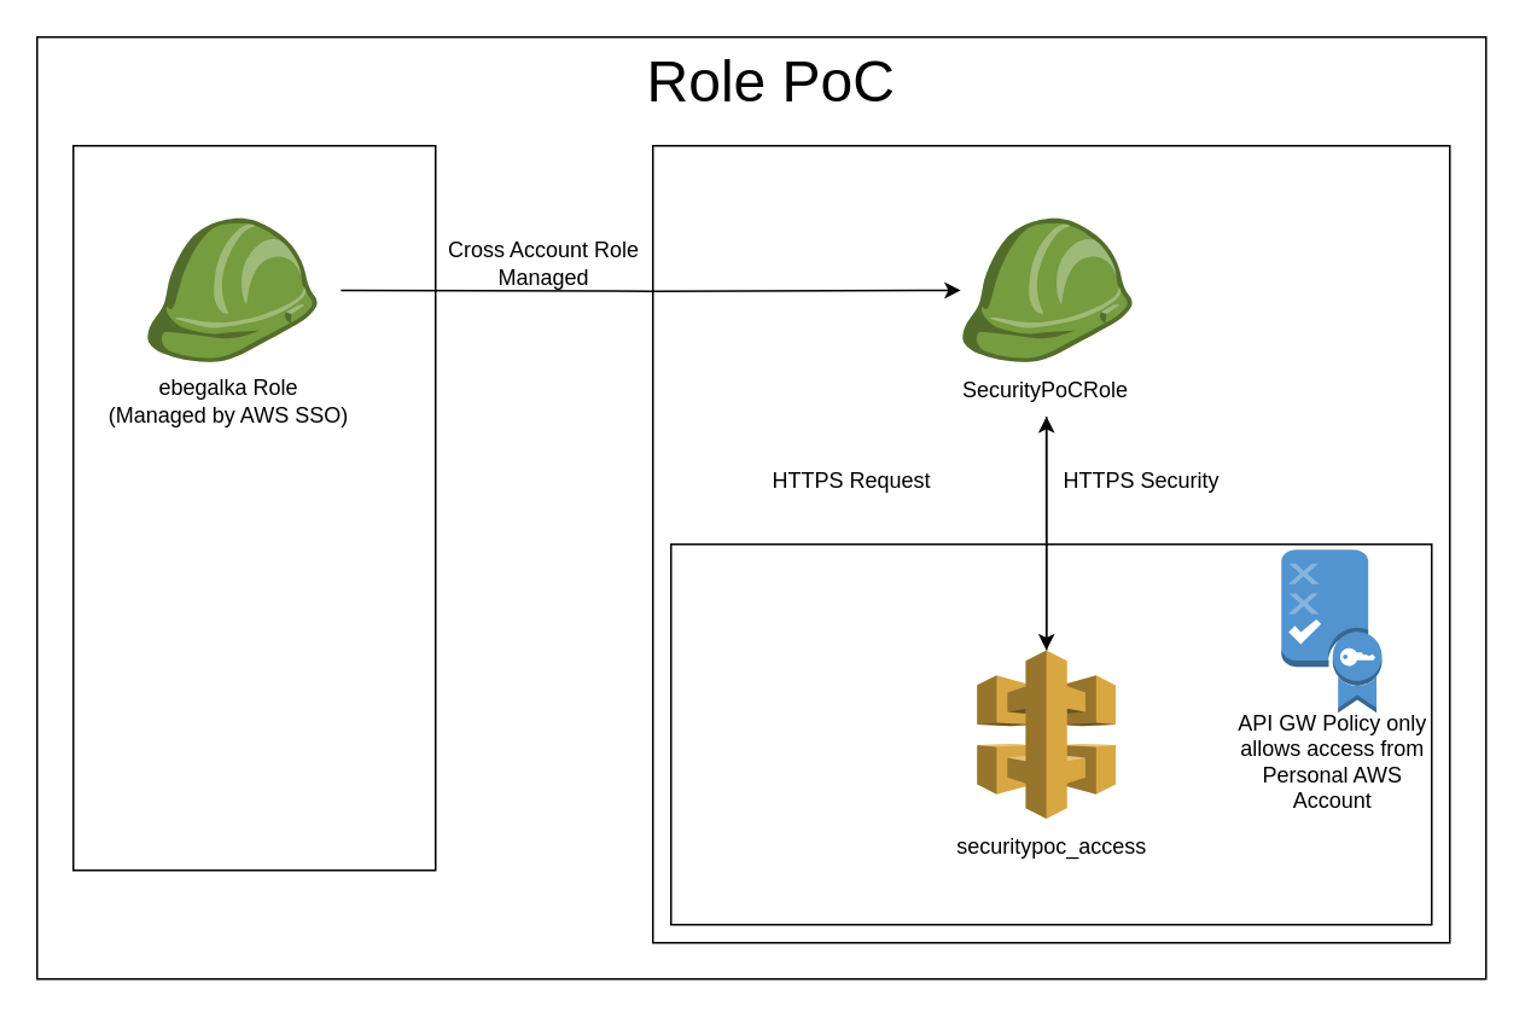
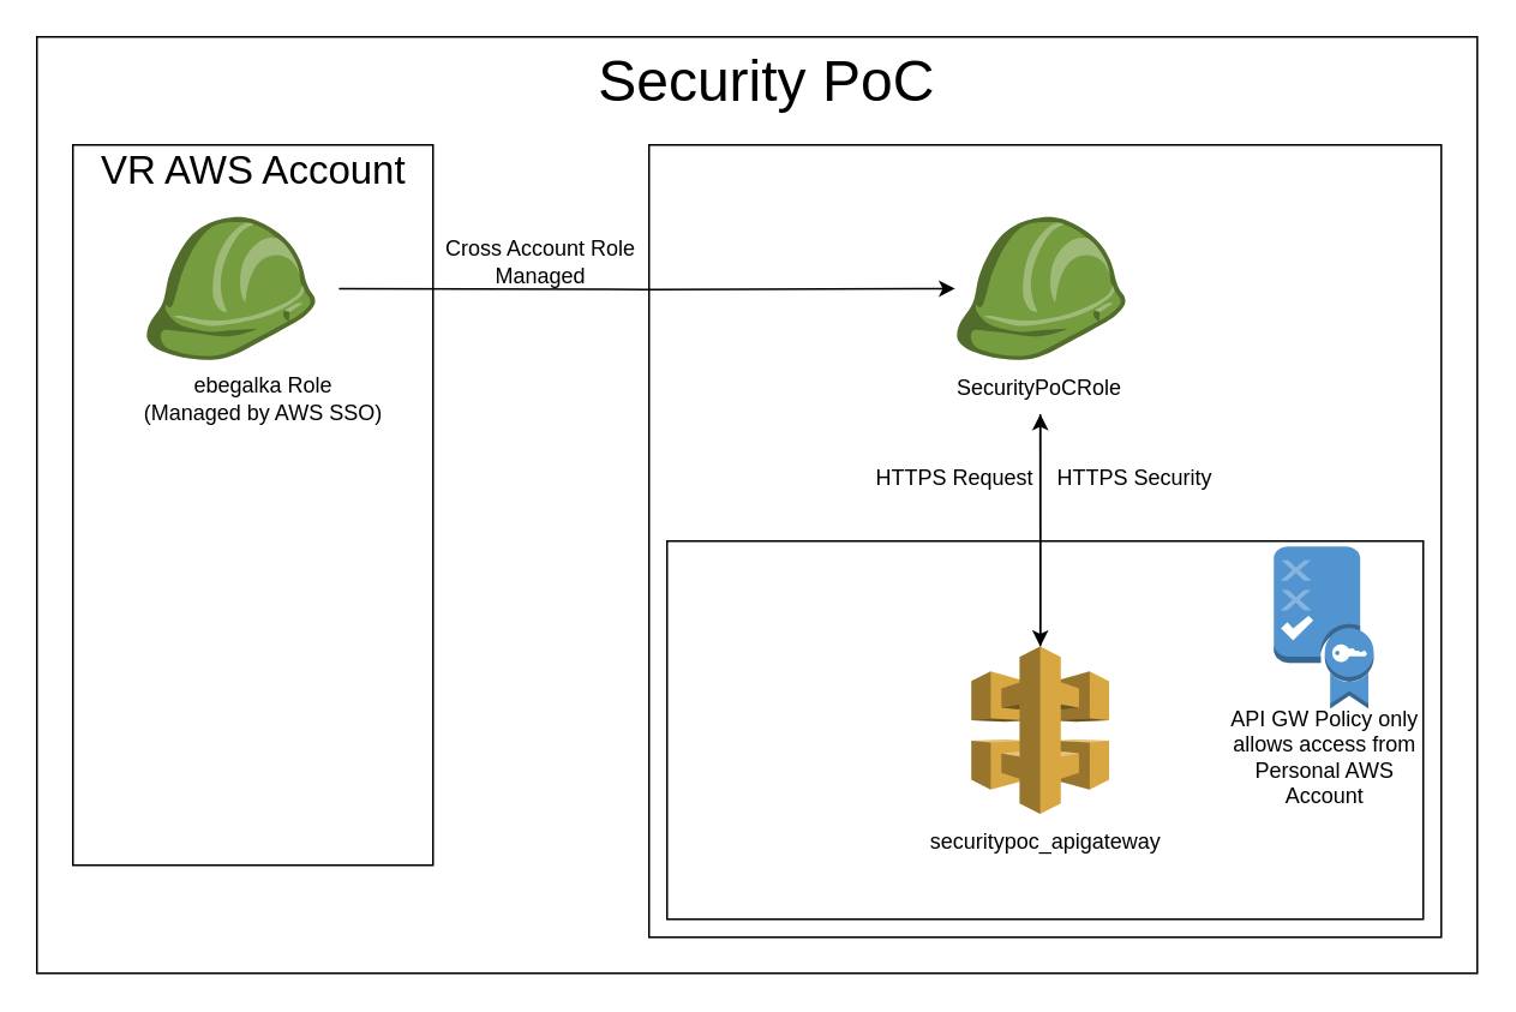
- <mxCell id="19" value="Role PoC" style="text;html=1;strokeColor=none;fillColor=none;align=center;verticalAlign=middle;whiteSpace=wrap;rounded=0;fontSize=32;" parent="1" vertex="1"><mxGeometry x="318" y="30" width="215" height="30" as="geometry" /></mxCell>
+ <mxCell id="19" value="Security PoC" style="text;html=1;strokeColor=none;fillColor=none;align=center;verticalAlign=middle;whiteSpace=wrap;rounded=0;fontSize=32;" parent="1" vertex="1"><mxGeometry x="318" y="30" width="215" height="30" as="geometry" /></mxCell>
+ <mxCell id="6" value="VR AWS Account" style="text;html=1;strokeColor=none;fillColor=none;align=center;verticalAlign=middle;whiteSpace=wrap;rounded=0;fontSize=22;" parent="1" vertex="1"><mxGeometry x="40" y="80" width="201" height="30" as="geometry" /></mxCell>
- <mxCell id="21" value="ebegalka Role&lt;br&gt;(Managed by AWS SSO)" style="text;html=1;strokeColor=none;fillColor=none;align=center;verticalAlign=middle;whiteSpace=wrap;rounded=0;fontSize=12;" vertex="1" parent="1"><mxGeometry x="39.19" y="205.5" width="174.12" height="30" as="geometry" /></mxCell>
+ <mxCell id="21" value="ebegalka Role&lt;br&gt;(Managed by AWS SSO)" style="text;html=1;strokeColor=none;fillColor=none;align=center;verticalAlign=middle;whiteSpace=wrap;rounded=0;fontSize=12;" vertex="1" parent="1"><mxGeometry x="59.19" y="205.5" width="174.12" height="30" as="geometry" /></mxCell>
- <mxCell id="13" value="HTTPS Request" style="text;html=1;strokeColor=none;fillColor=none;align=center;verticalAlign=middle;whiteSpace=wrap;rounded=0;fontSize=12;" parent="1" vertex="1"><mxGeometry x="420" y="250" width="100" height="30" as="geometry" /></mxCell>
+ <mxCell id="13" value="HTTPS Request" style="text;html=1;strokeColor=none;fillColor=none;align=center;verticalAlign=middle;whiteSpace=wrap;rounded=0;fontSize=12;" parent="1" vertex="1"><mxGeometry x="480" y="250" width="100" height="30" as="geometry" /></mxCell>
- <mxCell id="18" value="securitypoc_access" style="text;html=1;strokeColor=none;fillColor=none;align=center;verticalAlign=middle;whiteSpace=wrap;rounded=0;fontSize=12;" parent="1" vertex="1"><mxGeometry x="533.63" y="451.5" width="92.75" height="30" as="geometry" /></mxCell>
+ <mxCell id="18" value="securitypoc_apigateway" style="text;html=1;strokeColor=none;fillColor=none;align=center;verticalAlign=middle;whiteSpace=wrap;rounded=0;fontSize=12;" parent="1" vertex="1"><mxGeometry x="533.63" y="451.5" width="92.75" height="30" as="geometry" /></mxCell>
